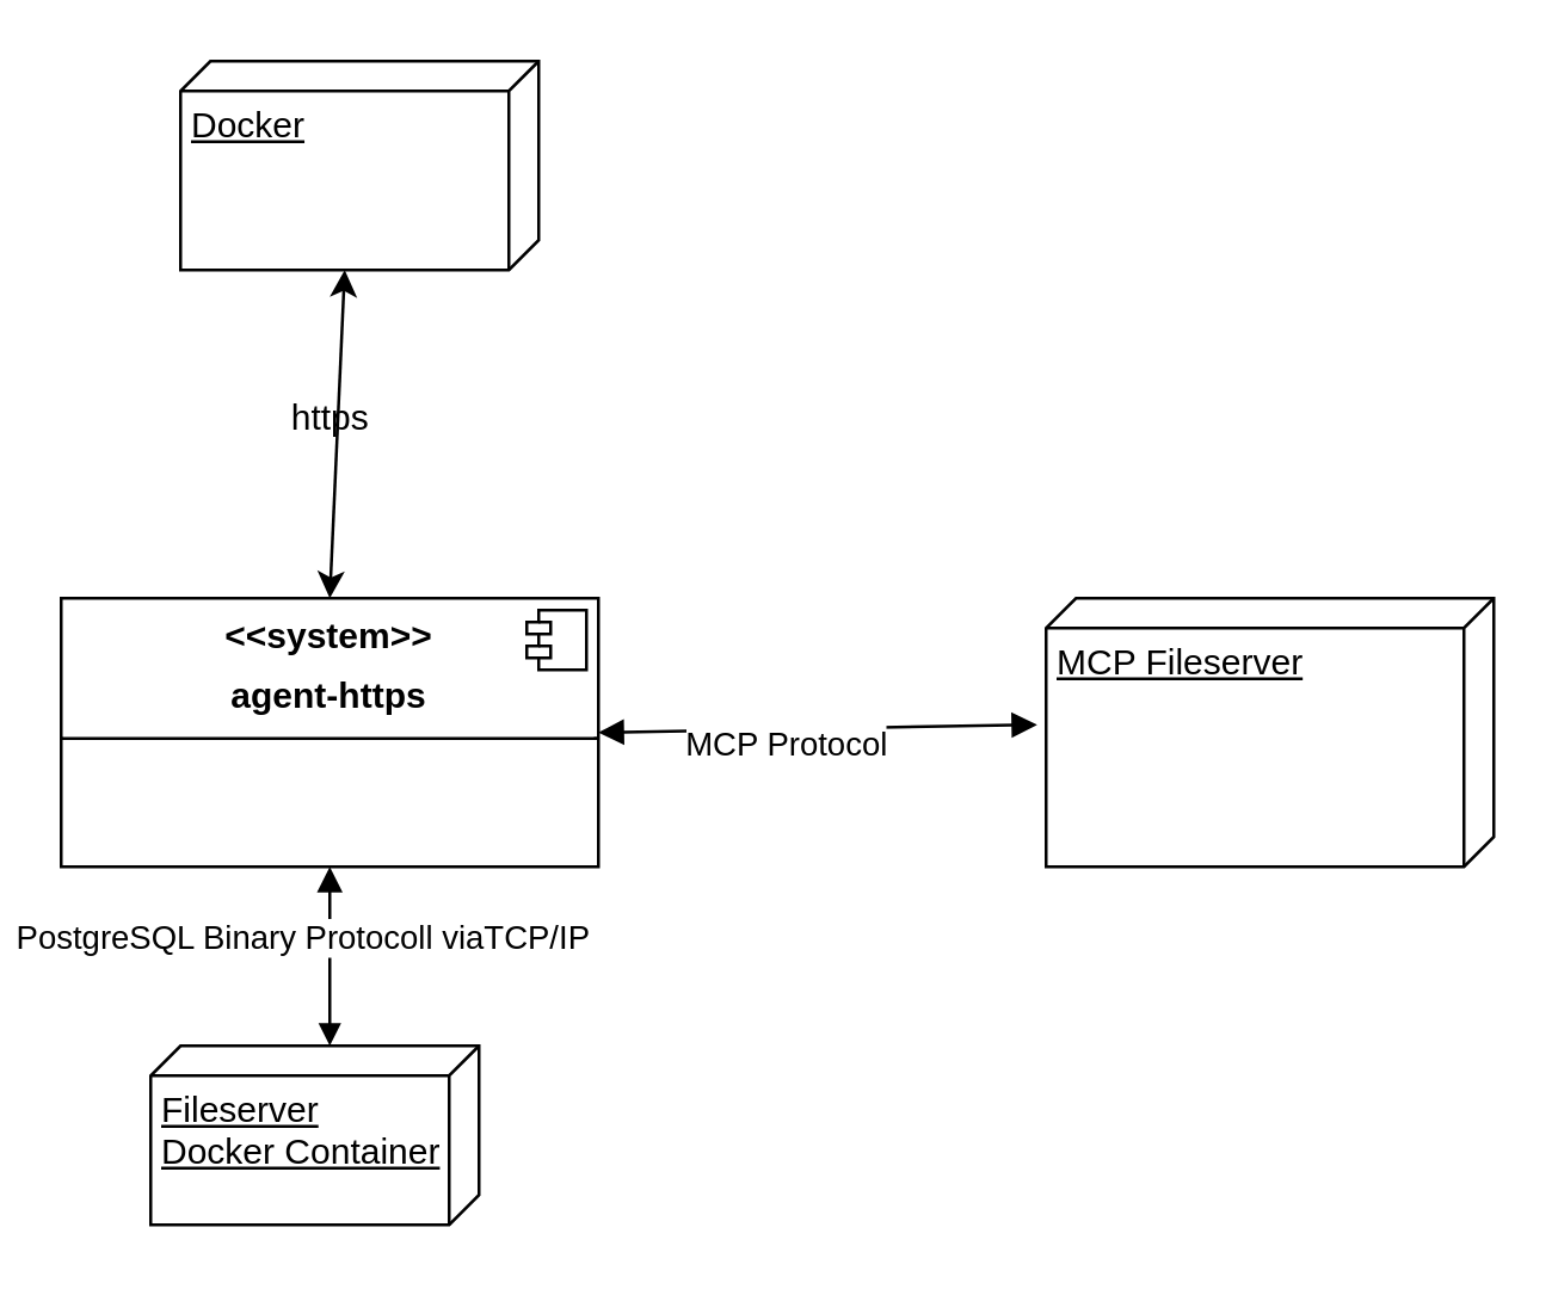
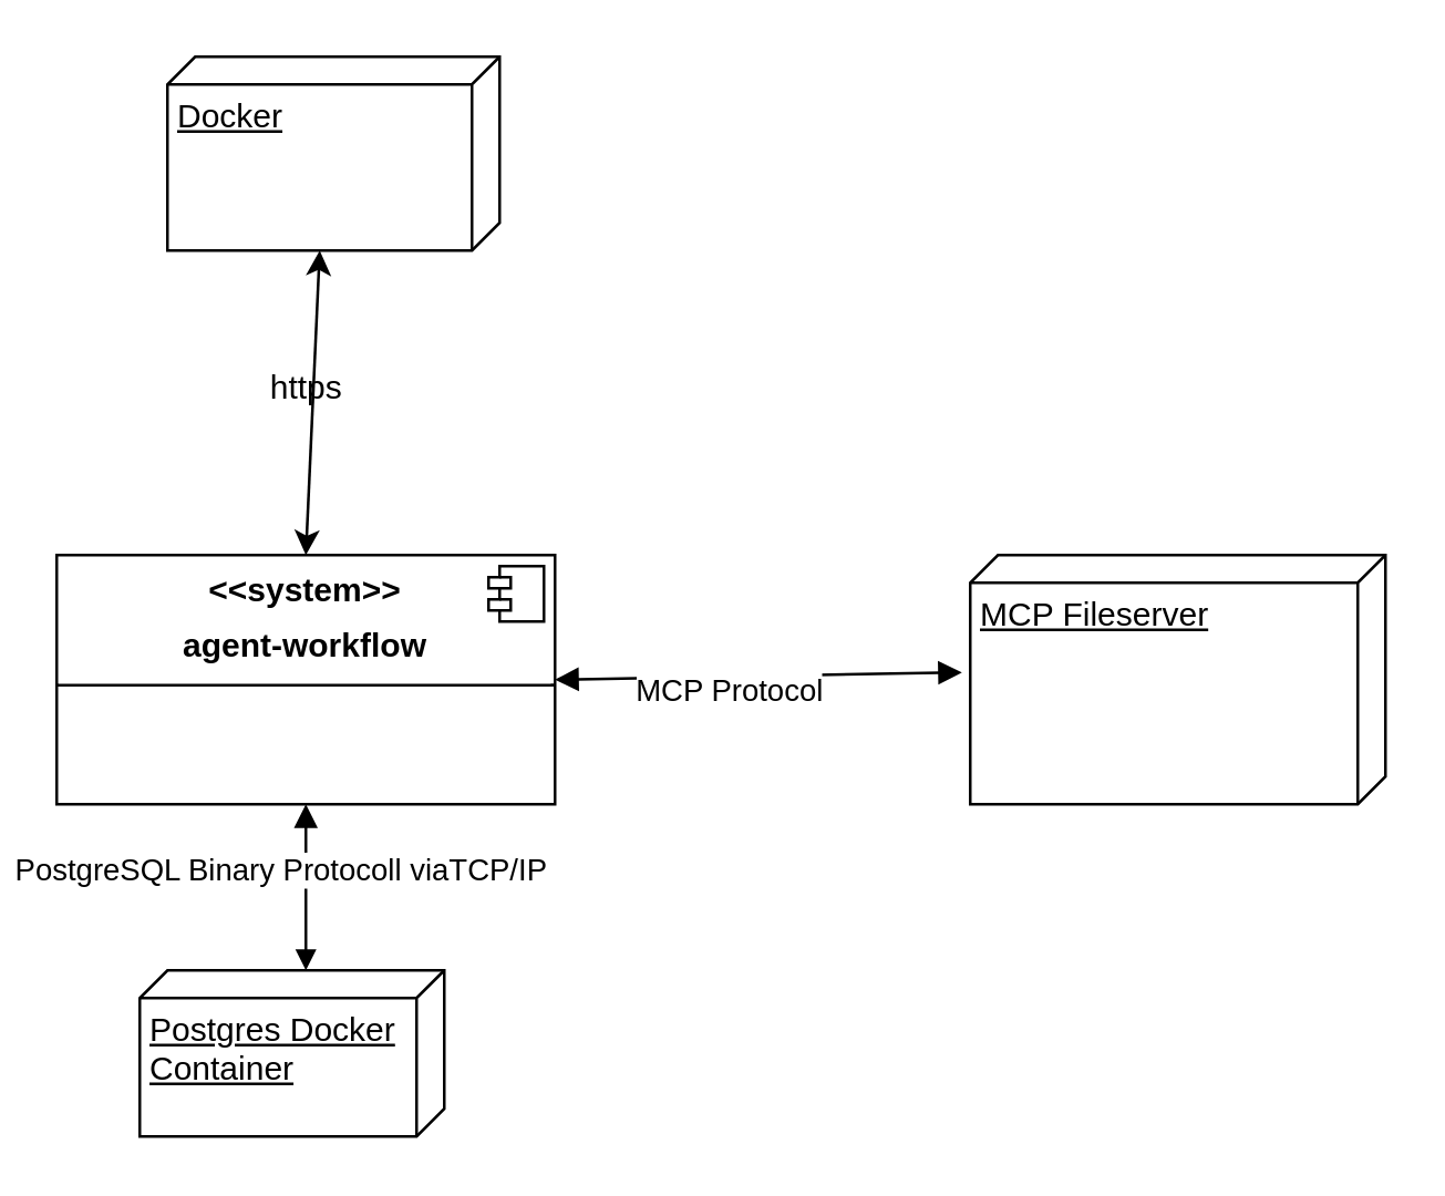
- <mxCell id="2" value="&lt;p style=&quot;margin:0px;margin-top:6px;text-align:center;&quot;&gt;&lt;b&gt;&amp;lt;&amp;lt;system&amp;gt;&amp;gt;&lt;/b&gt;&lt;/p&gt;&lt;p style=&quot;margin:0px;margin-top:6px;text-align:center;&quot;&gt;&lt;b&gt;agent-https&lt;/b&gt;&lt;/p&gt;&lt;hr size=&quot;1&quot; style=&quot;border-style:solid;&quot;&gt;" style="align=left;overflow=fill;html=1;dropTarget=0;whiteSpace=wrap;" parent="1" vertex="1"><mxGeometry x="20" y="200" width="180" height="90" as="geometry" /></mxCell>
+ <mxCell id="2" value="&lt;p style=&quot;margin:0px;margin-top:6px;text-align:center;&quot;&gt;&lt;b&gt;&amp;lt;&amp;lt;system&amp;gt;&amp;gt;&lt;/b&gt;&lt;/p&gt;&lt;p style=&quot;margin:0px;margin-top:6px;text-align:center;&quot;&gt;&lt;b&gt;agent-workflow&lt;/b&gt;&lt;/p&gt;&lt;hr size=&quot;1&quot; style=&quot;border-style:solid;&quot;&gt;" style="align=left;overflow=fill;html=1;dropTarget=0;whiteSpace=wrap;" parent="1" vertex="1"><mxGeometry x="20" y="200" width="180" height="90" as="geometry" /></mxCell>
- <mxCell id="11" value="Fileserver Docker Container" style="verticalAlign=top;align=left;spacingTop=8;spacingLeft=2;spacingRight=12;shape=cube;size=10;direction=south;fontStyle=4;html=1;whiteSpace=wrap;" parent="1" vertex="1"><mxGeometry x="50" y="350" width="110" height="60" as="geometry" /></mxCell>
+ <mxCell id="11" value="Postgres Docker Container" style="verticalAlign=top;align=left;spacingTop=8;spacingLeft=2;spacingRight=12;shape=cube;size=10;direction=south;fontStyle=4;html=1;whiteSpace=wrap;" parent="1" vertex="1"><mxGeometry x="50" y="350" width="110" height="60" as="geometry" /></mxCell>
